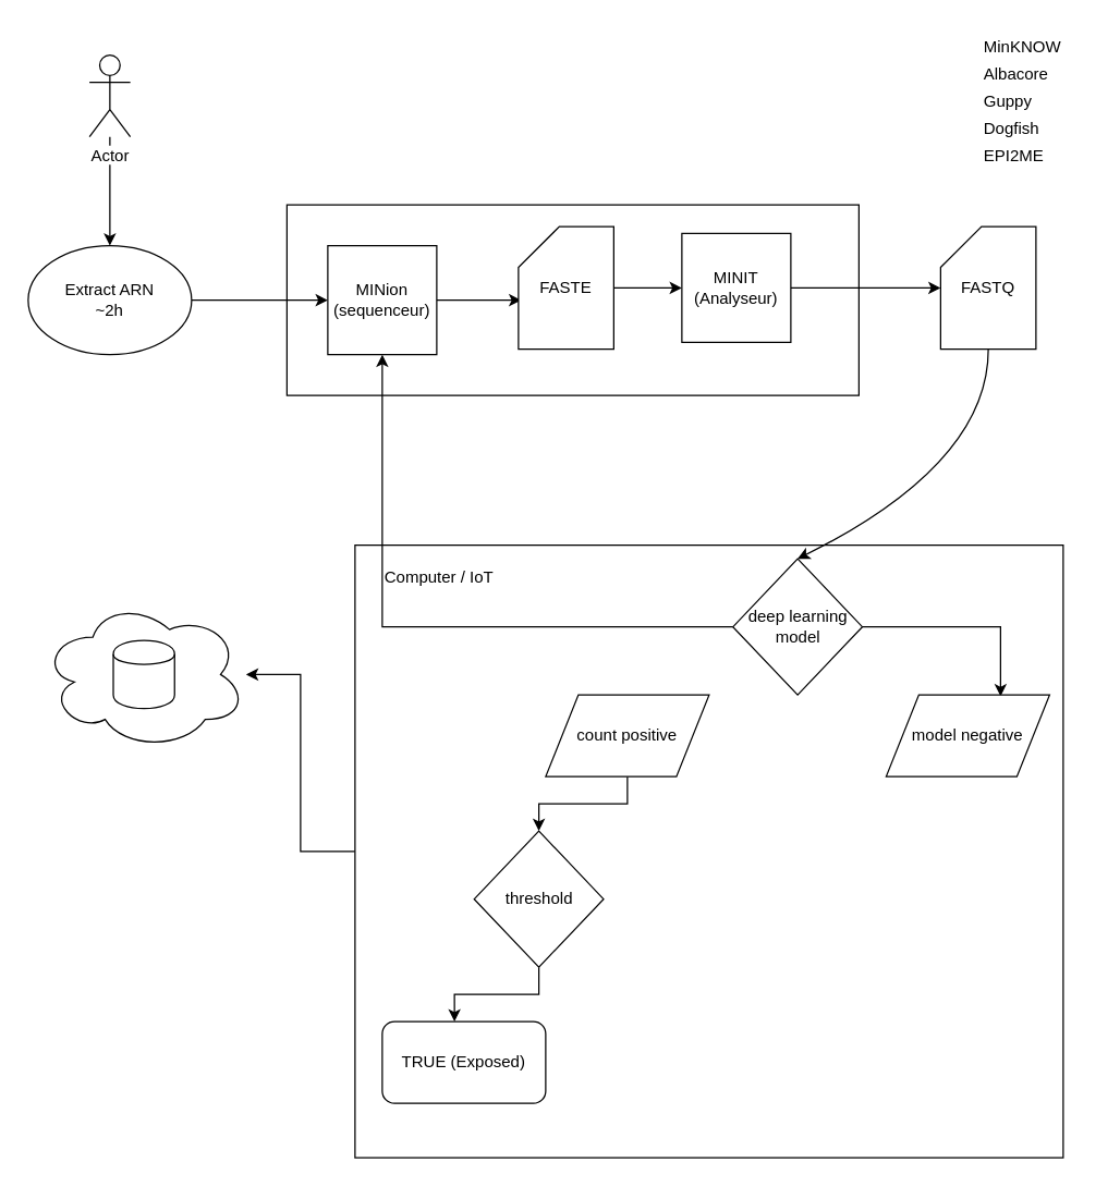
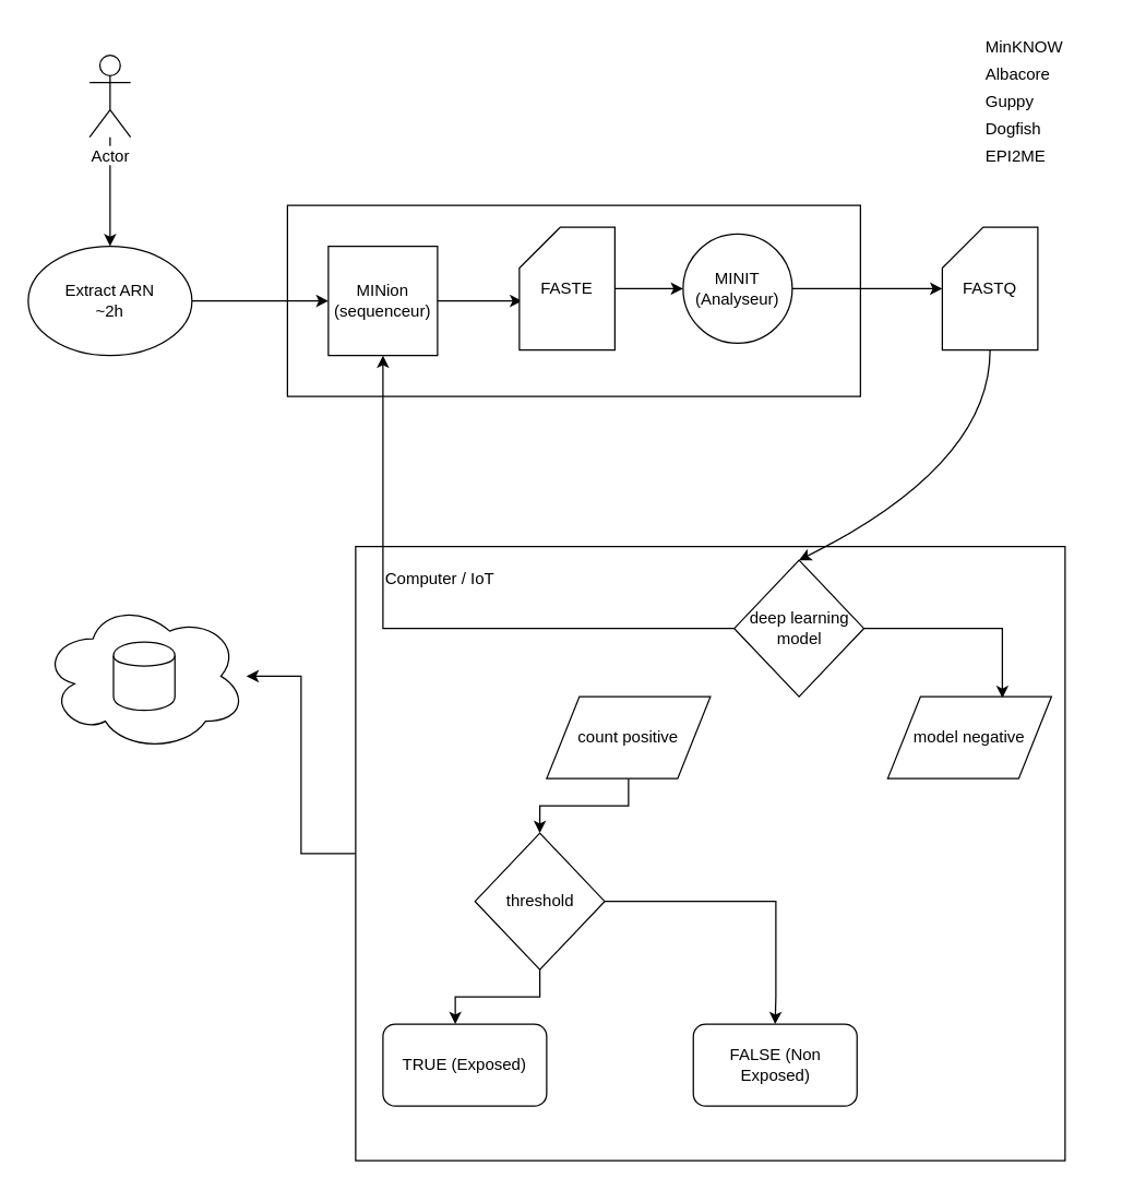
- <mxCell id="8" value="MINIT (Analyseur)" style="whiteSpace=wrap;html=1;aspect=fixed;" parent="1" vertex="1"><mxGeometry x="500" y="171" width="80" height="80" as="geometry" /></mxCell>
+ <mxCell id="8" value="MINIT (Analyseur)" style="ellipse;whiteSpace=wrap;html=1;aspect=fixed;" parent="1" vertex="1"><mxGeometry x="500" y="171" width="80" height="80" as="geometry" /></mxCell>
+ <mxCell id="27" style="edgeStyle=orthogonalEdgeStyle;rounded=0;orthogonalLoop=1;jettySize=auto;html=1;entryX=0.5;entryY=0;entryDx=0;entryDy=0;" parent="1" source="28" target="29" edge="1"><mxGeometry relative="1" as="geometry"><Array as="points"><mxPoint x="568" y="660" /><mxPoint x="568" y="730" /></Array></mxGeometry></mxCell>
+ <mxCell id="29" value="FALSE (Non Exposed)" style="rounded=1;whiteSpace=wrap;html=1;" parent="1" vertex="1"><mxGeometry x="507.5" y="750" width="120" height="60" as="geometry" /></mxCell>
